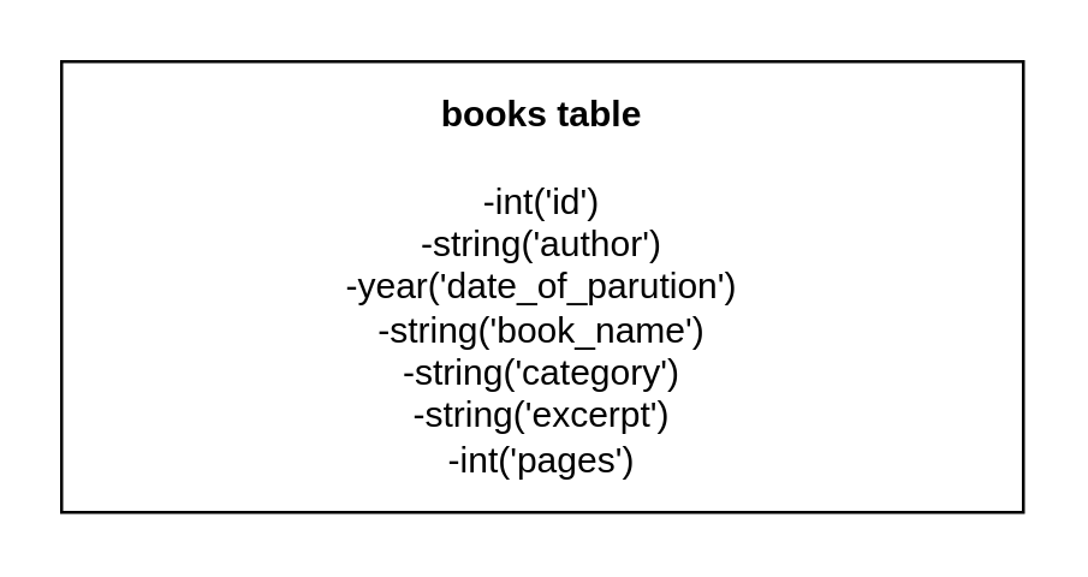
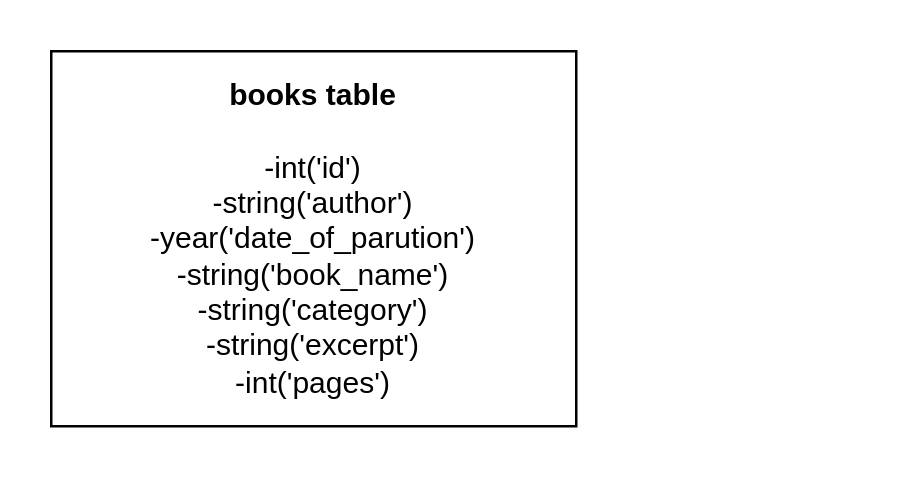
- <mxCell id="2" value="&lt;b&gt;books table&lt;/b&gt;&lt;br&gt;&lt;br&gt;-int('id')&lt;br&gt;-string('author')&lt;br&gt;-year('date_of_parution')&lt;br&gt;-string('book_name')&lt;br&gt;-string('category')&lt;br&gt;-string('excerpt')&lt;br&gt;-int('pages')" style="rounded=0;whiteSpace=wrap;html=1;" vertex="1" parent="1"><mxGeometry x="20" y="20" width="320" height="150" as="geometry" /></mxCell>
+ <mxCell id="2" value="&lt;b&gt;books table&lt;/b&gt;&lt;br&gt;&lt;br&gt;-int('id')&lt;br&gt;-string('author')&lt;br&gt;-year('date_of_parution')&lt;br&gt;-string('book_name')&lt;br&gt;-string('category')&lt;br&gt;-string('excerpt')&lt;br&gt;-int('pages')" style="rounded=0;whiteSpace=wrap;html=1;" vertex="1" parent="1"><mxGeometry x="20" y="20" width="210" height="150" as="geometry" /></mxCell>
